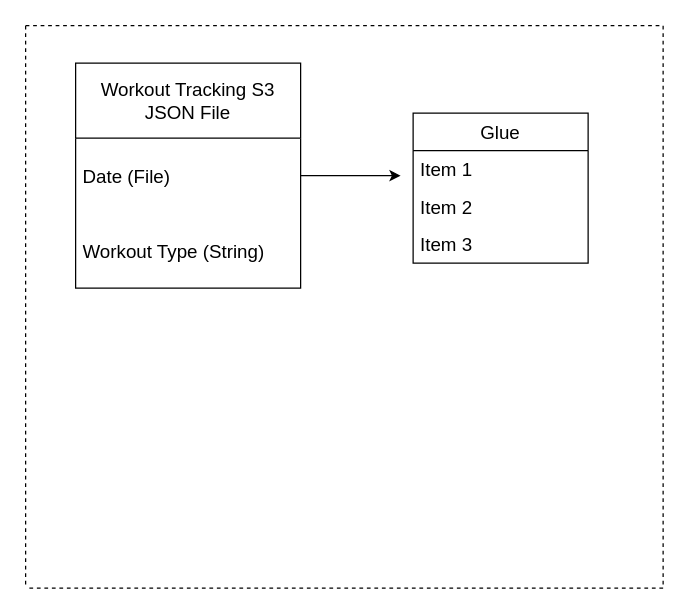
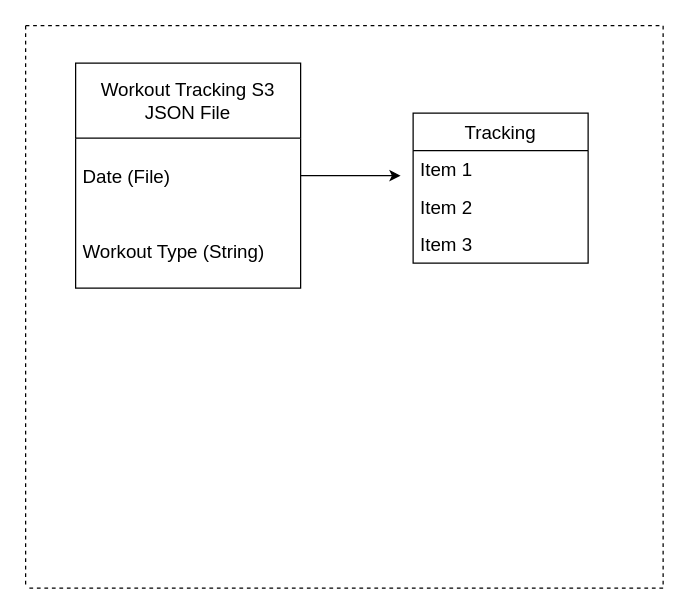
- <mxCell id="10" value="Glue" style="swimlane;fontStyle=0;childLayout=stackLayout;horizontal=1;startSize=30;horizontalStack=0;resizeParent=1;resizeParentMax=0;resizeLast=0;collapsible=1;marginBottom=0;whiteSpace=wrap;html=1;fontSize=15;fontColor=#000000;fillColor=#FFFFFF;gradientColor=none;" vertex="1" parent="1"><mxGeometry x="330" y="90" width="140" height="120" as="geometry" /></mxCell>
+ <mxCell id="10" value="Tracking" style="swimlane;fontStyle=0;childLayout=stackLayout;horizontal=1;startSize=30;horizontalStack=0;resizeParent=1;resizeParentMax=0;resizeLast=0;collapsible=1;marginBottom=0;whiteSpace=wrap;html=1;fontSize=15;fontColor=#000000;fillColor=#FFFFFF;gradientColor=none;" vertex="1" parent="1"><mxGeometry x="330" y="90" width="140" height="120" as="geometry" /></mxCell>
